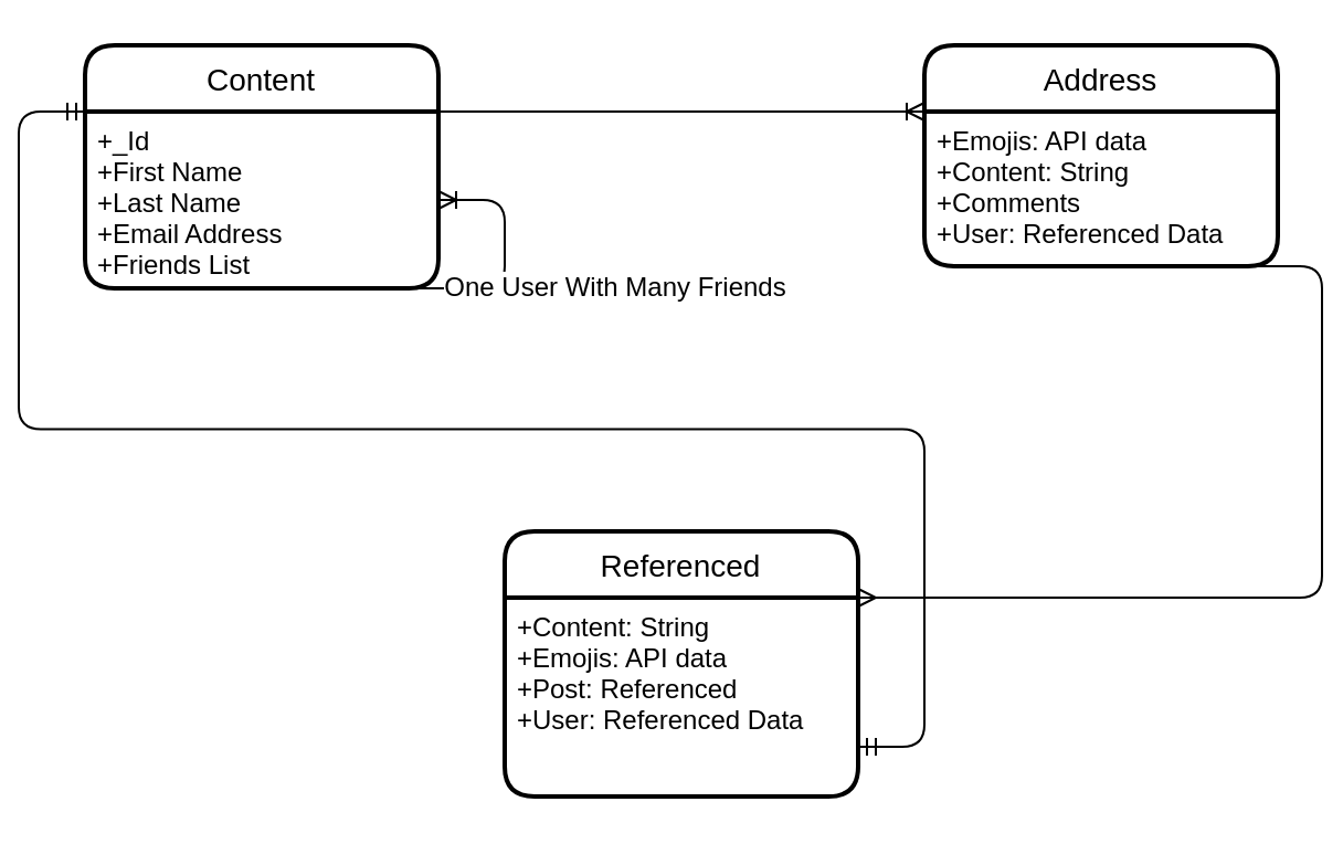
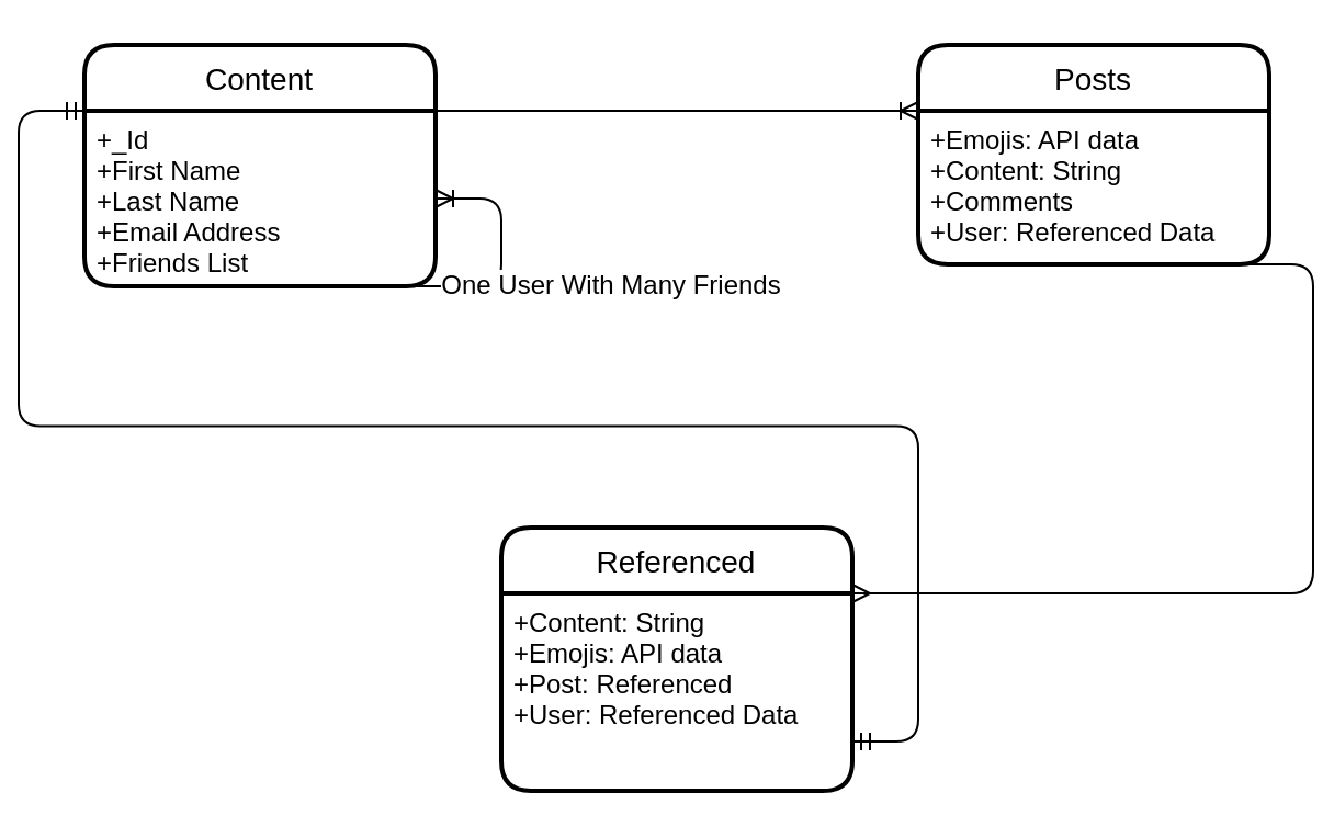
- <mxCell id="4" value="Address" style="swimlane;childLayout=stackLayout;horizontal=1;startSize=30;horizontalStack=0;rounded=1;fontSize=14;fontStyle=0;strokeWidth=2;resizeParent=0;resizeLast=1;shadow=0;dashed=0;align=center;" parent="1" vertex="1"><mxGeometry x="400" y="20" width="160" height="100" as="geometry" /></mxCell>
+ <mxCell id="4" value="Posts" style="swimlane;childLayout=stackLayout;horizontal=1;startSize=30;horizontalStack=0;rounded=1;fontSize=14;fontStyle=0;strokeWidth=2;resizeParent=0;resizeLast=1;shadow=0;dashed=0;align=center;" parent="1" vertex="1"><mxGeometry x="400" y="20" width="160" height="100" as="geometry" /></mxCell>
